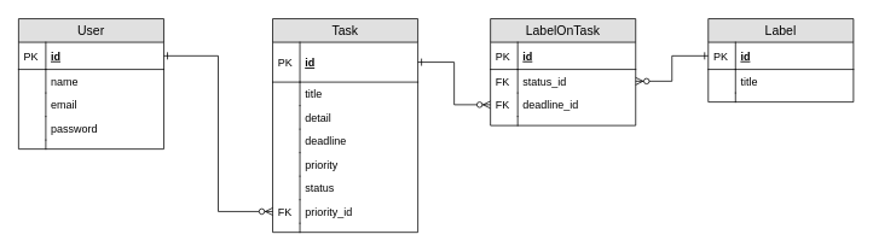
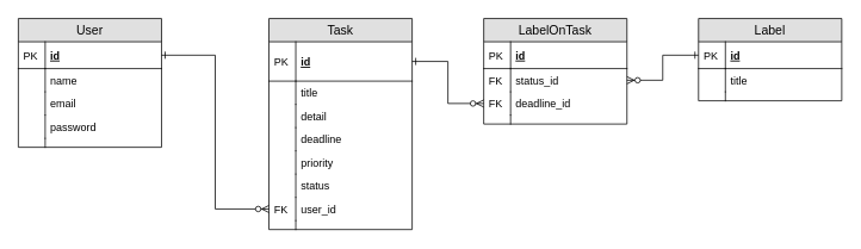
- <mxCell id="26" value="priority_id" style="shape=partialRectangle;top=0;left=0;right=0;bottom=0;align=left;verticalAlign=top;fillColor=none;spacingLeft=34;spacingRight=4;overflow=hidden;rotatable=0;points=[[0,0.5],[1,0.5]];portConstraint=eastwest;dropTarget=0;fontSize=12;" parent="13" vertex="1"><mxGeometry y="200" width="160" height="26" as="geometry" /></mxCell>
+ <mxCell id="26" value="user_id" style="shape=partialRectangle;top=0;left=0;right=0;bottom=0;align=left;verticalAlign=top;fillColor=none;spacingLeft=34;spacingRight=4;overflow=hidden;rotatable=0;points=[[0,0.5],[1,0.5]];portConstraint=eastwest;dropTarget=0;fontSize=12;" parent="13" vertex="1"><mxGeometry y="200" width="160" height="26" as="geometry" /></mxCell>
